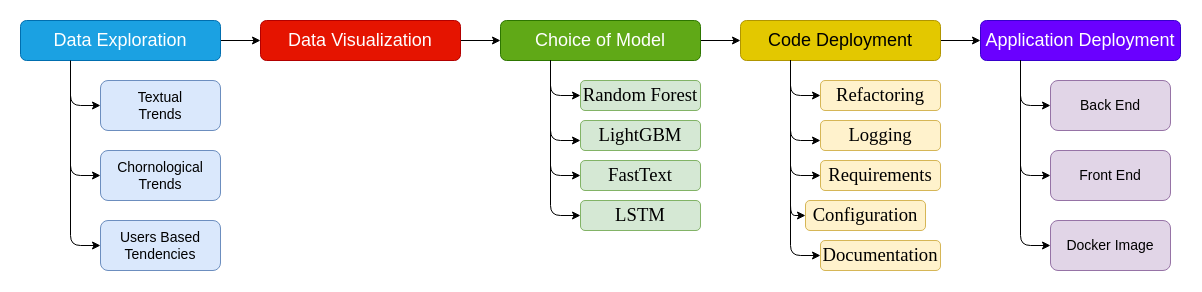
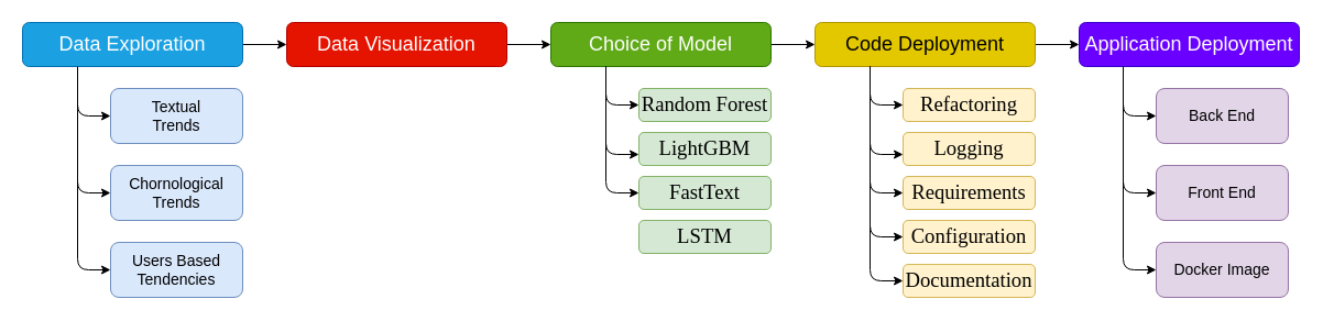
- <mxCell id="23" style="edgeStyle=elbowEdgeStyle;html=1;exitX=0.25;exitY=1;exitDx=0;exitDy=0;elbow=vertical;entryX=0;entryY=0.5;entryDx=0;entryDy=0;" edge="1" parent="1" source="13" target="17"><mxGeometry relative="1" as="geometry"><mxPoint x="560" y="70" as="sourcePoint" /><mxPoint x="590" y="185" as="targetPoint" /><Array as="points"><mxPoint x="560" y="215" /></Array></mxGeometry></mxCell>
- <mxCell id="28" value="&lt;font face=&quot;Source Sans Pro&quot;&gt;&lt;span style=&quot;font-size: 18.667px;&quot;&gt;Configuration&lt;/span&gt;&lt;/font&gt;" style="rounded=1;whiteSpace=wrap;html=1;fontSize=14;fillColor=#fff2cc;strokeColor=#d6b656;" vertex="1" parent="1"><mxGeometry x="805" y="200" width="120" height="30" as="geometry" /></mxCell>
+ <mxCell id="28" value="&lt;font face=&quot;Source Sans Pro&quot;&gt;&lt;span style=&quot;font-size: 18.667px;&quot;&gt;Configuration&lt;/span&gt;&lt;/font&gt;" style="rounded=1;whiteSpace=wrap;html=1;fontSize=14;fillColor=#fff2cc;strokeColor=#d6b656;" vertex="1" parent="1"><mxGeometry x="820" y="200" width="120" height="30" as="geometry" /></mxCell>
